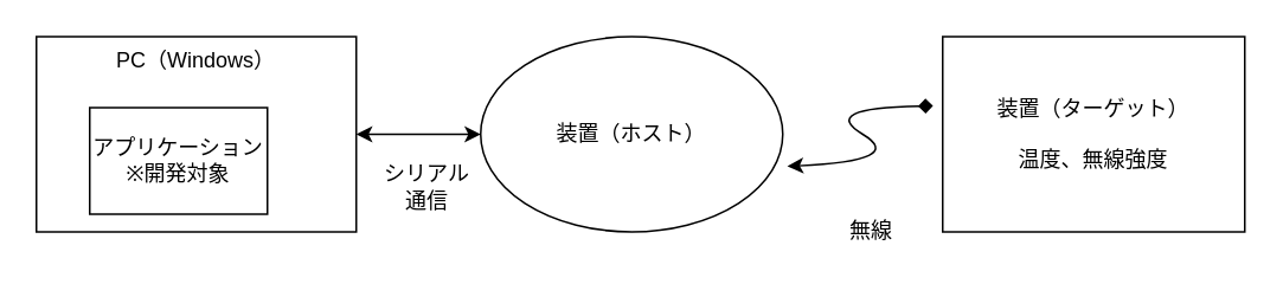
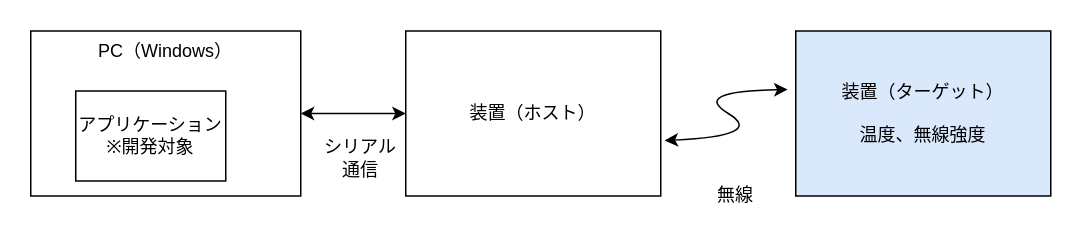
- <mxCell id="7" value="" style="curved=1;endArrow=diamond;html=1;startArrow=classic;startFill=1;exitX=1.015;exitY=0.664;exitDx=0;exitDy=0;exitPerimeter=0;entryX=-0.032;entryY=0.355;entryDx=0;entryDy=0;entryPerimeter=0;" parent="1" edge="1" target="9" source="5"><mxGeometry width="50" height="50" relative="1" as="geometry"><mxPoint x="460" y="90" as="sourcePoint" /><mxPoint x="510" y="60" as="targetPoint" /><Array as="points"><mxPoint x="510" y="90" /><mxPoint x="460" y="60" /></Array></mxGeometry></mxCell>
+ <mxCell id="7" value="" style="curved=1;endArrow=classic;html=1;startArrow=classic;startFill=1;exitX=1.015;exitY=0.664;exitDx=0;exitDy=0;exitPerimeter=0;entryX=-0.032;entryY=0.355;entryDx=0;entryDy=0;entryPerimeter=0;" parent="1" edge="1" target="9" source="5"><mxGeometry width="50" height="50" relative="1" as="geometry"><mxPoint x="460" y="90" as="sourcePoint" /><mxPoint x="510" y="60" as="targetPoint" /><Array as="points"><mxPoint x="510" y="90" /><mxPoint x="460" y="60" /></Array></mxGeometry></mxCell>
- <mxCell id="5" value="装置（ホスト）" style="ellipse;whiteSpace=wrap;html=1;" parent="1" vertex="1"><mxGeometry x="270" y="20" width="170" height="110" as="geometry" /></mxCell>
+ <mxCell id="5" value="装置（ホスト）" style="rounded=0;whiteSpace=wrap;html=1;" parent="1" vertex="1"><mxGeometry x="270" y="20" width="170" height="110" as="geometry" /></mxCell>
- <mxCell id="9" value="装置（ターゲット）&lt;br&gt;&lt;br&gt;温度、無線強度" style="rounded=0;whiteSpace=wrap;html=1;" parent="1" vertex="1"><mxGeometry x="530" y="20" width="170" height="110" as="geometry" /></mxCell>
+ <mxCell id="9" value="装置（ターゲット）&lt;br&gt;&lt;br&gt;温度、無線強度" style="rounded=0;whiteSpace=wrap;html=1;fillColor=#dae8fc;" parent="1" vertex="1"><mxGeometry x="530" y="20" width="170" height="110" as="geometry" /></mxCell>
